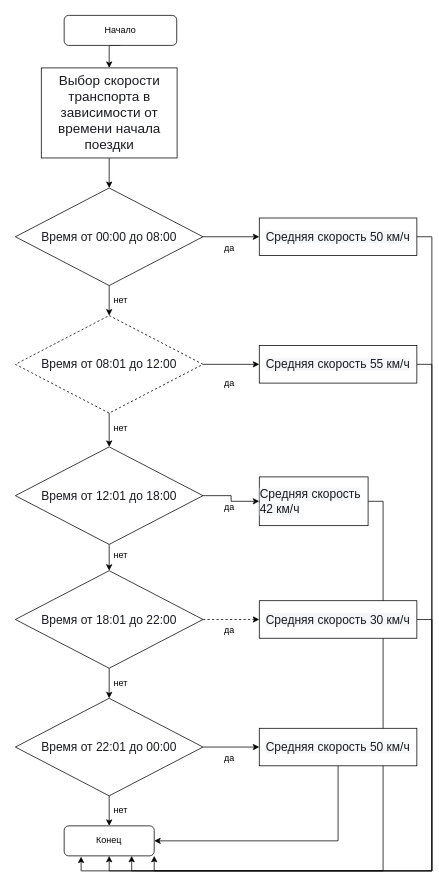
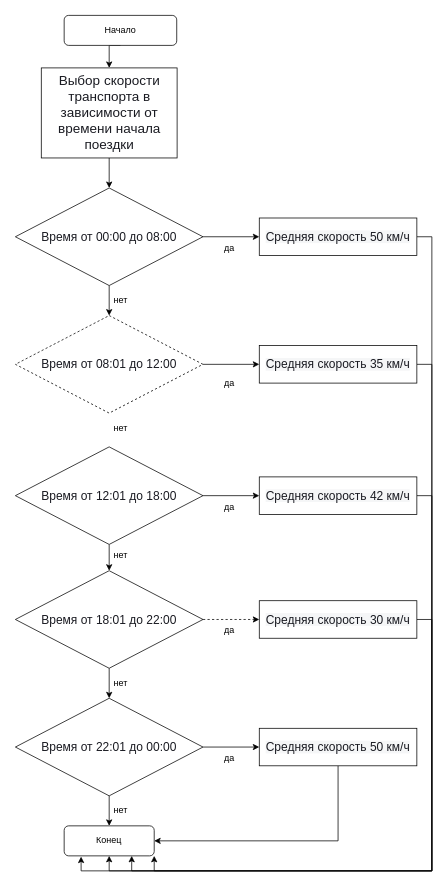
- <mxCell id="25" value="&lt;div style=&quot;text-align: left;&quot;&gt;&lt;span style=&quot;color: rgb(26, 27, 34); font-family: suisse, &amp;quot;YS Text&amp;quot;, sans-serif; font-size: 16px; background-color: rgb(245, 246, 247);&quot;&gt;Средняя скорость 55 км/ч&lt;/span&gt;&lt;br&gt;&lt;/div&gt;" style="rounded=0;whiteSpace=wrap;html=1;" parent="1" vertex="1"><mxGeometry x="345" y="460" width="210" height="50" as="geometry" /></mxCell>
+ <mxCell id="25" value="&lt;div style=&quot;text-align: left;&quot;&gt;&lt;span style=&quot;color: rgb(26, 27, 34); font-family: suisse, &amp;quot;YS Text&amp;quot;, sans-serif; font-size: 16px; background-color: rgb(245, 246, 247);&quot;&gt;Средняя скорость 35 км/ч&lt;/span&gt;&lt;br&gt;&lt;/div&gt;" style="rounded=0;whiteSpace=wrap;html=1;" parent="1" vertex="1"><mxGeometry x="345" y="460" width="210" height="50" as="geometry" /></mxCell>
- <mxCell id="12" style="edgeStyle=orthogonalEdgeStyle;rounded=0;orthogonalLoop=1;jettySize=auto;html=1;exitX=0.5;exitY=1;exitDx=0;exitDy=0;entryX=0.5;entryY=0;entryDx=0;entryDy=0;" parent="1" source="14" target="17" edge="1"><mxGeometry relative="1" as="geometry" /></mxCell>
- <mxCell id="27" value="&lt;div style=&quot;text-align: left;&quot;&gt;&lt;span style=&quot;color: rgb(26, 27, 34); font-family: suisse, &amp;quot;YS Text&amp;quot;, sans-serif; font-size: 16px; background-color: rgb(245, 246, 247);&quot;&gt;Средняя скорость 42 км/ч&lt;/span&gt;&lt;br&gt;&lt;/div&gt;" style="rounded=0;whiteSpace=wrap;html=1;" parent="1" vertex="1"><mxGeometry x="345" y="635" width="145" height="65" as="geometry" /></mxCell>
+ <mxCell id="27" value="&lt;div style=&quot;text-align: left;&quot;&gt;&lt;span style=&quot;color: rgb(26, 27, 34); font-family: suisse, &amp;quot;YS Text&amp;quot;, sans-serif; font-size: 16px; background-color: rgb(245, 246, 247);&quot;&gt;Средняя скорость 42 км/ч&lt;/span&gt;&lt;br&gt;&lt;/div&gt;" style="rounded=0;whiteSpace=wrap;html=1;" parent="1" vertex="1"><mxGeometry x="345" y="635" width="210" height="50" as="geometry" /></mxCell>
